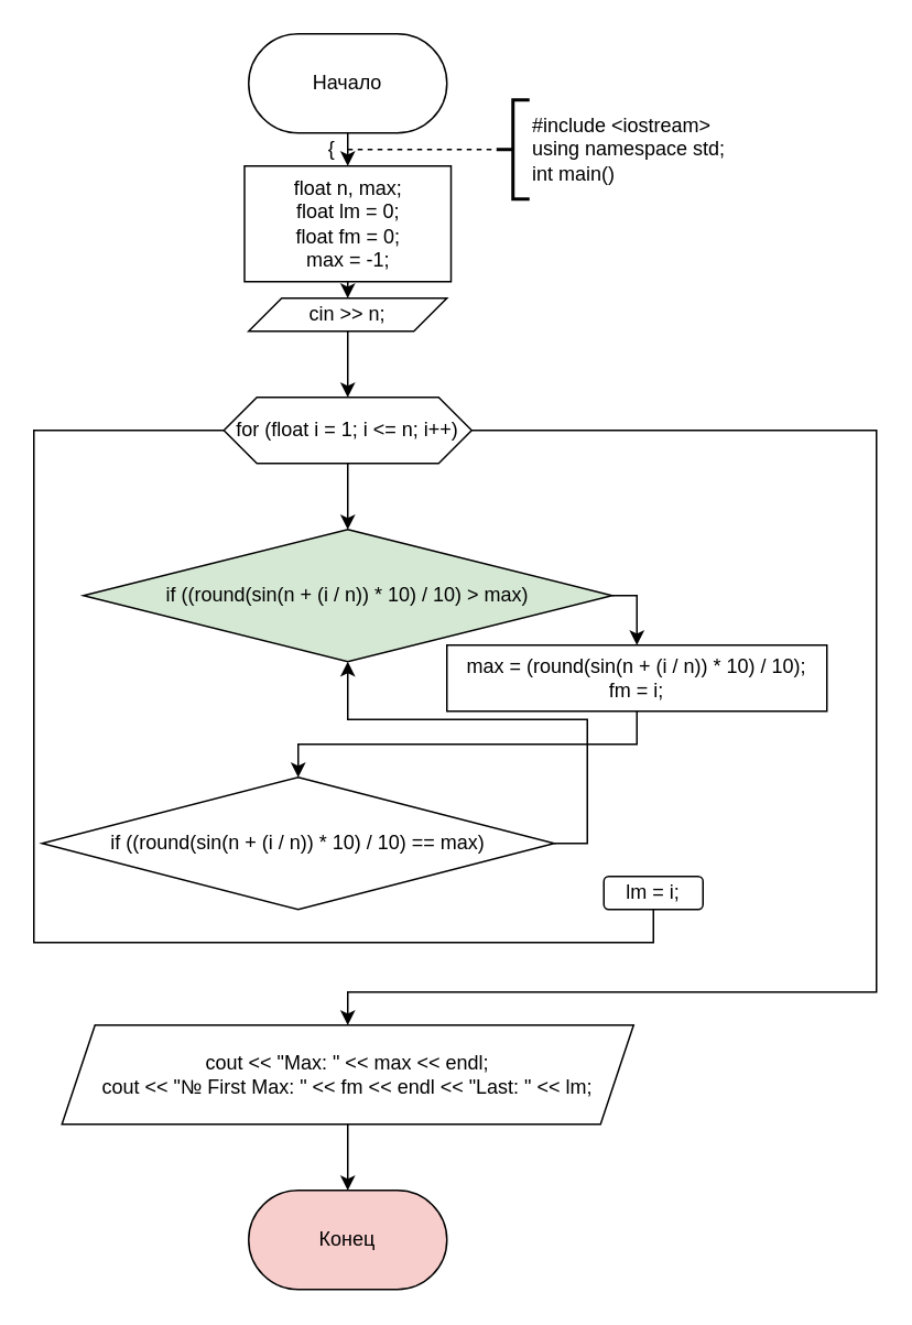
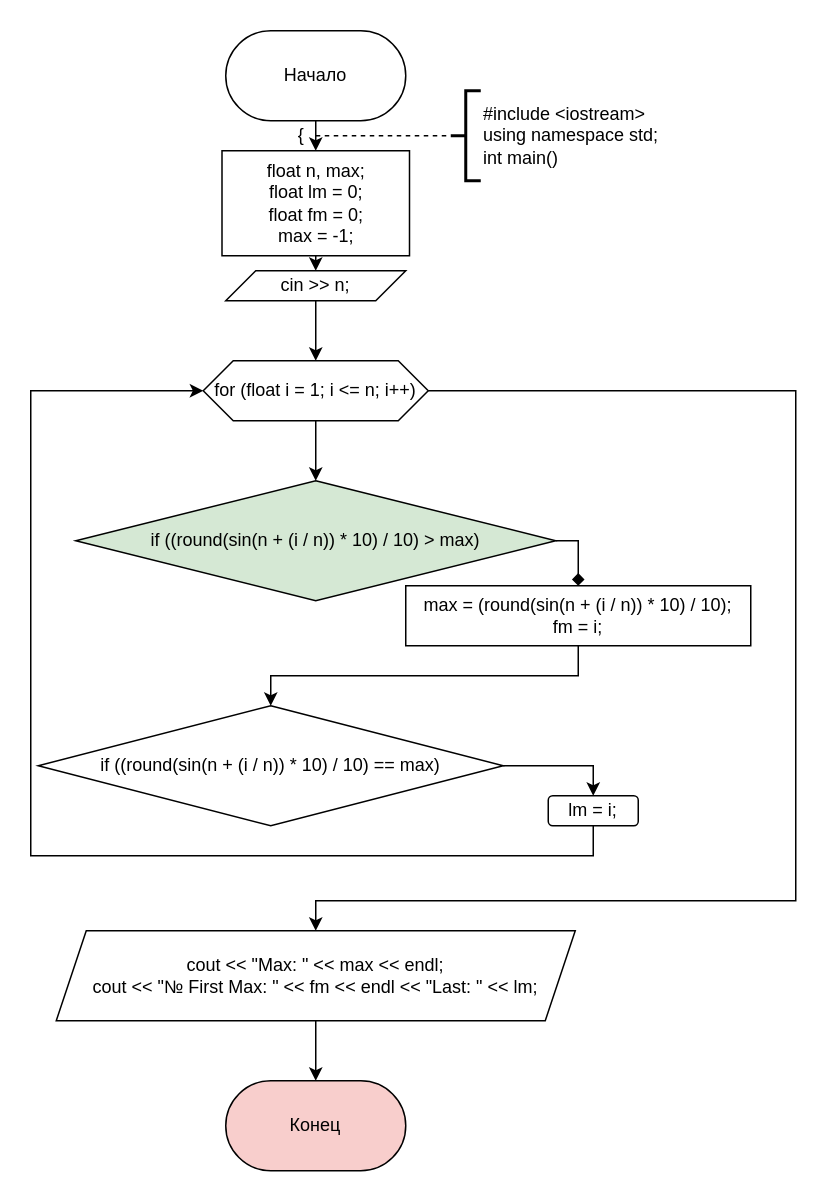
- <mxCell id="21" style="edgeStyle=orthogonalEdgeStyle;rounded=0;orthogonalLoop=1;jettySize=auto;html=1;exitX=0.5;exitY=1;exitDx=0;exitDy=0;entryX=0;entryY=0.5;entryDx=0;entryDy=0;endArrow=none;" edge="1" parent="1" source="22" target="12"><mxGeometry relative="1" as="geometry"><Array as="points"><mxPoint x="395" y="570" /><mxPoint x="20" y="570" /><mxPoint x="20" y="260" /></Array></mxGeometry></mxCell>
+ <mxCell id="21" style="edgeStyle=orthogonalEdgeStyle;rounded=0;orthogonalLoop=1;jettySize=auto;html=1;exitX=0.5;exitY=1;exitDx=0;exitDy=0;entryX=0;entryY=0.5;entryDx=0;entryDy=0;" edge="1" parent="1" source="22" target="12"><mxGeometry relative="1" as="geometry"><Array as="points"><mxPoint x="395" y="570" /><mxPoint x="20" y="570" /><mxPoint x="20" y="260" /></Array></mxGeometry></mxCell>
- <mxCell id="13" style="edgeStyle=orthogonalEdgeStyle;rounded=0;orthogonalLoop=1;jettySize=auto;html=1;exitX=1;exitY=0.5;exitDx=0;exitDy=0;entryX=0.5;entryY=0;entryDx=0;entryDy=0;" edge="1" parent="1" source="14" target="24"><mxGeometry relative="1" as="geometry"><Array as="points"><mxPoint x="385" y="360" /></Array></mxGeometry></mxCell>
+ <mxCell id="13" style="edgeStyle=orthogonalEdgeStyle;rounded=0;orthogonalLoop=1;jettySize=auto;html=1;exitX=1;exitY=0.5;exitDx=0;exitDy=0;entryX=0.5;entryY=0;entryDx=0;entryDy=0;endArrow=diamond;" edge="1" parent="1" source="14" target="24"><mxGeometry relative="1" as="geometry"><Array as="points"><mxPoint x="385" y="360" /></Array></mxGeometry></mxCell>
- <mxCell id="15" style="edgeStyle=orthogonalEdgeStyle;rounded=0;orthogonalLoop=1;jettySize=auto;html=1;exitX=1;exitY=0.5;exitDx=0;exitDy=0;" edge="1" parent="1" source="16" target="14"><mxGeometry relative="1" as="geometry" /></mxCell>
+ <mxCell id="15" style="edgeStyle=orthogonalEdgeStyle;rounded=0;orthogonalLoop=1;jettySize=auto;html=1;exitX=1;exitY=0.5;exitDx=0;exitDy=0;entryX=0.5;entryY=0;entryDx=0;entryDy=0;" edge="1" parent="1" source="16" target="22"><mxGeometry relative="1" as="geometry" /></mxCell>
